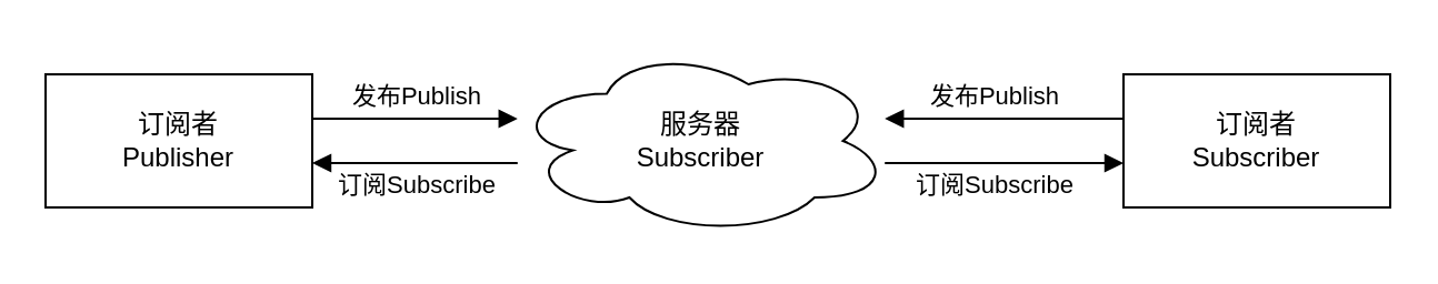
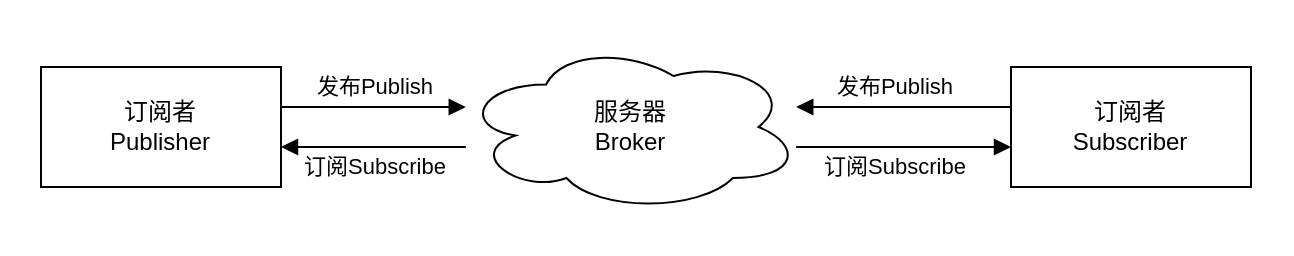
- <mxCell id="6" value="服务器&lt;br&gt;Subscriber" style="ellipse;shape=cloud;whiteSpace=wrap;html=1;align=center;" vertex="1" parent="1"><mxGeometry x="230" y="20.5" width="170" height="85" as="geometry" /></mxCell>
+ <mxCell id="6" value="服务器&lt;br&gt;Broker" style="ellipse;shape=cloud;whiteSpace=wrap;html=1;align=center;" vertex="1" parent="1"><mxGeometry x="230" y="20.5" width="170" height="85" as="geometry" /></mxCell>
